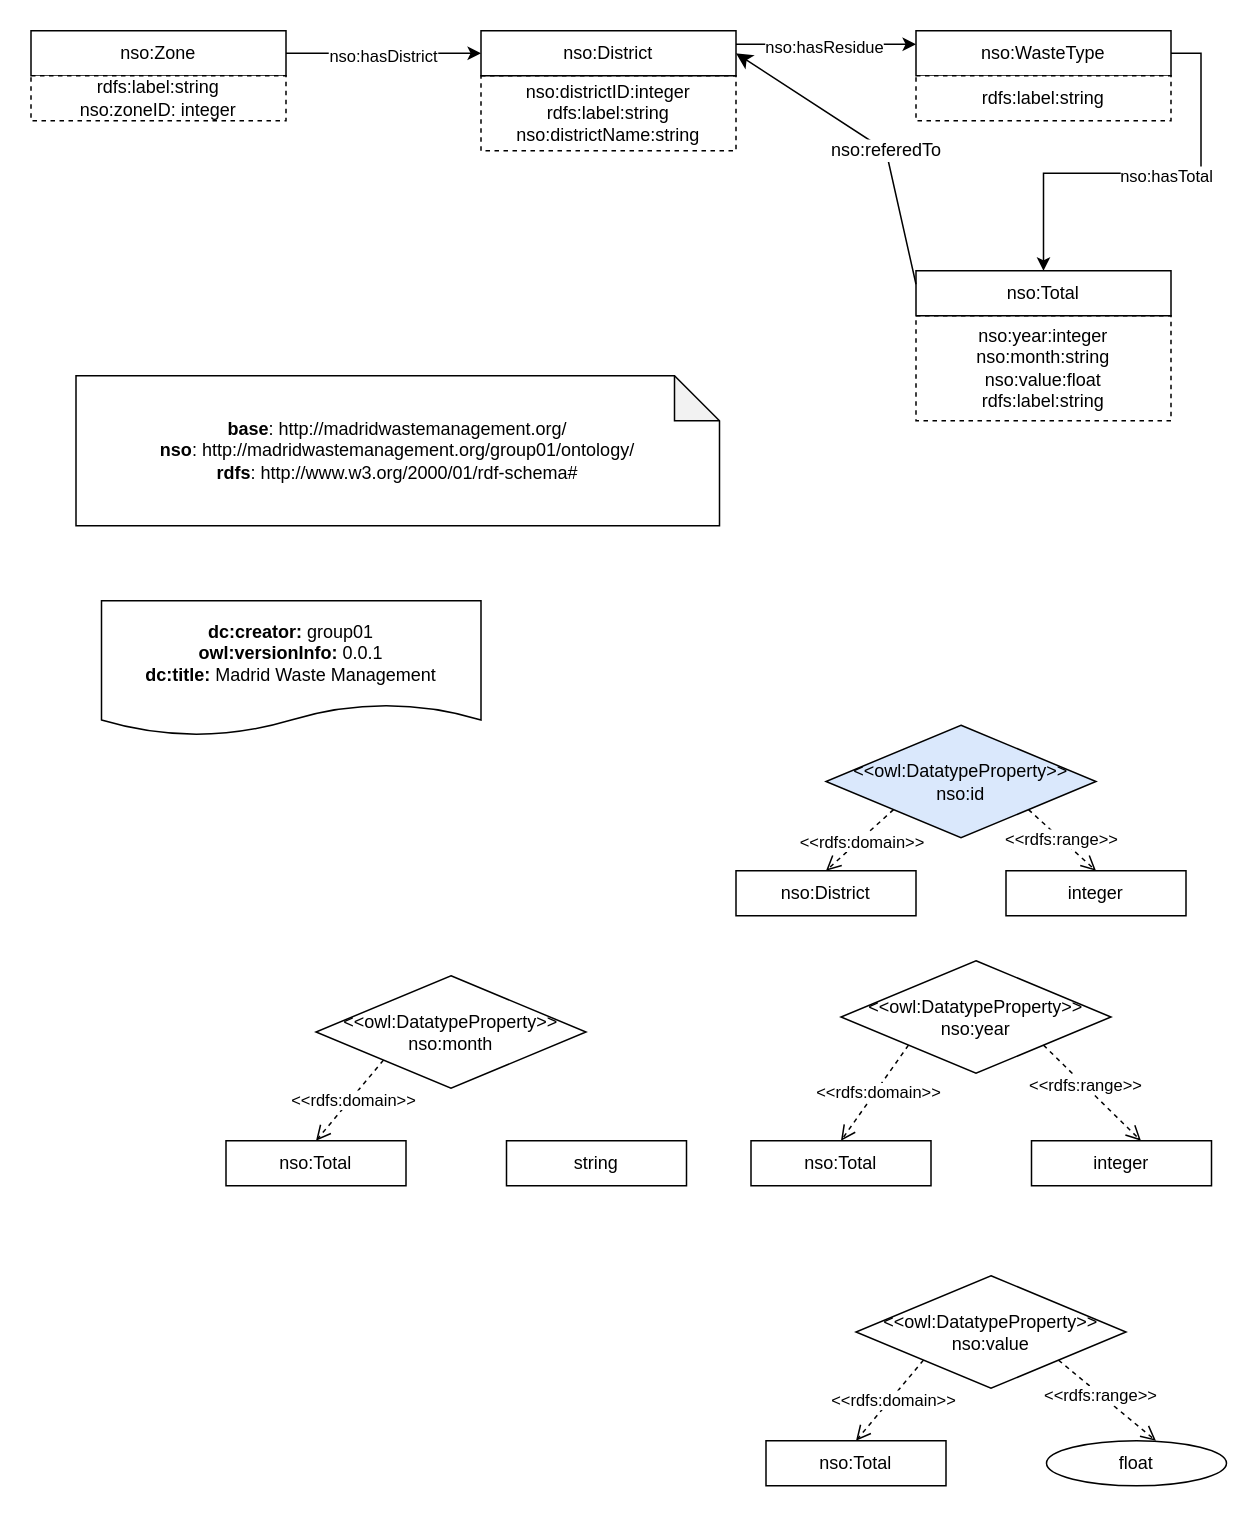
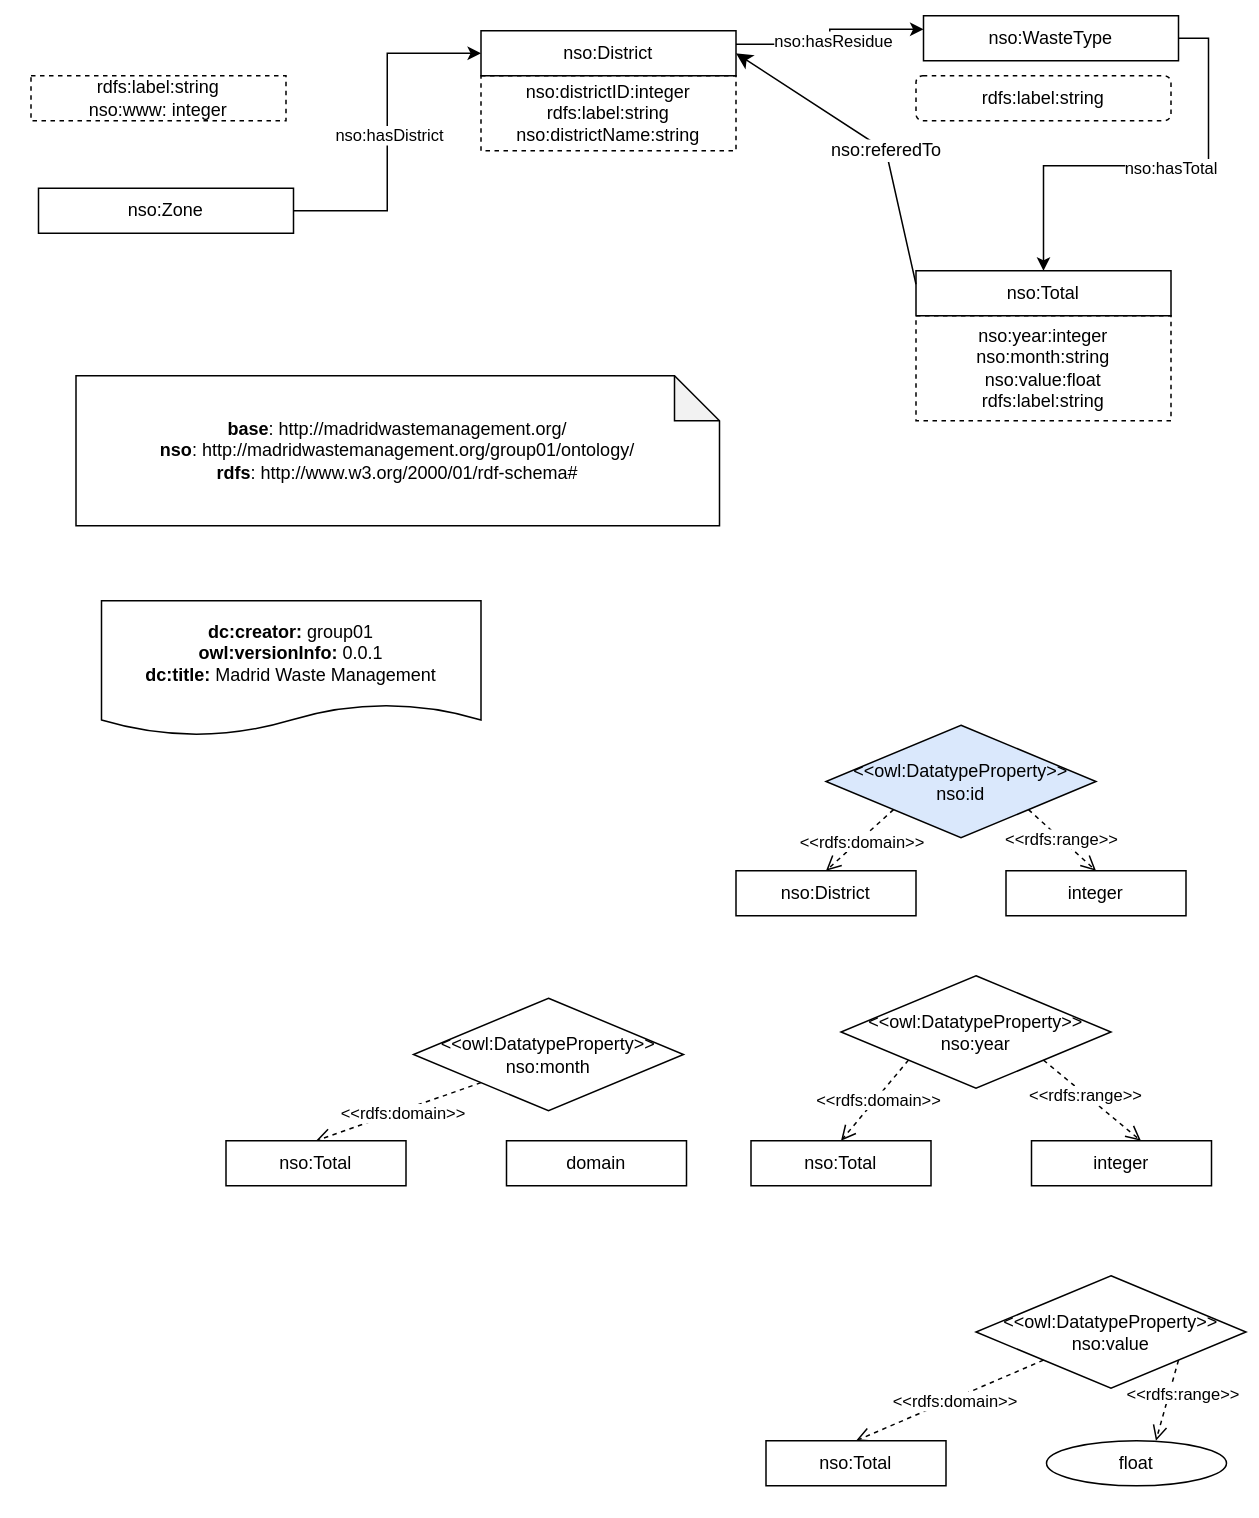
- <mxCell id="13" value="nso:Zone" style="rounded=0;whiteSpace=wrap;html=1;snapToPoint=1;points=[[0.1,0],[0.2,0],[0.3,0],[0.4,0],[0.5,0],[0.6,0],[0.7,0],[0.8,0],[0.9,0],[0,0.1],[0,0.3],[0,0.5],[0,0.7],[0,0.9],[0.1,1],[0.2,1],[0.3,1],[0.4,1],[0.5,1],[0.6,1],[0.7,1],[0.8,1],[0.9,1],[1,0.1],[1,0.3],[1,0.5],[1,0.7],[1,0.9]];" parent="1" vertex="1"><mxGeometry x="20" y="20" width="170" height="30" as="geometry" /></mxCell>
+ <mxCell id="13" value="nso:Zone" style="rounded=0;whiteSpace=wrap;html=1;snapToPoint=1;points=[[0.1,0],[0.2,0],[0.3,0],[0.4,0],[0.5,0],[0.6,0],[0.7,0],[0.8,0],[0.9,0],[0,0.1],[0,0.3],[0,0.5],[0,0.7],[0,0.9],[0.1,1],[0.2,1],[0.3,1],[0.4,1],[0.5,1],[0.6,1],[0.7,1],[0.8,1],[0.9,1],[1,0.1],[1,0.3],[1,0.5],[1,0.7],[1,0.9]];" parent="1" vertex="1"><mxGeometry x="25" y="125" width="170" height="30" as="geometry" /></mxCell>
- <mxCell id="6" value="nso:WasteType" style="rounded=0;whiteSpace=wrap;html=1;snapToPoint=1;points=[[0.1,0],[0.2,0],[0.3,0],[0.4,0],[0.5,0],[0.6,0],[0.7,0],[0.8,0],[0.9,0],[0,0.1],[0,0.3],[0,0.5],[0,0.7],[0,0.9],[0.1,1],[0.2,1],[0.3,1],[0.4,1],[0.5,1],[0.6,1],[0.7,1],[0.8,1],[0.9,1],[1,0.1],[1,0.3],[1,0.5],[1,0.7],[1,0.9]];" parent="1" vertex="1"><mxGeometry x="610" y="20" width="170" height="30" as="geometry" /></mxCell>
+ <mxCell id="6" value="nso:WasteType" style="rounded=0;whiteSpace=wrap;html=1;snapToPoint=1;points=[[0.1,0],[0.2,0],[0.3,0],[0.4,0],[0.5,0],[0.6,0],[0.7,0],[0.8,0],[0.9,0],[0,0.1],[0,0.3],[0,0.5],[0,0.7],[0,0.9],[0.1,1],[0.2,1],[0.3,1],[0.4,1],[0.5,1],[0.6,1],[0.7,1],[0.8,1],[0.9,1],[1,0.1],[1,0.3],[1,0.5],[1,0.7],[1,0.9]];" parent="1" vertex="1"><mxGeometry x="615" y="10" width="170" height="30" as="geometry" /></mxCell>
- <mxCell id="38" value="rdfs:label:string&lt;br&gt;nso:zoneID: integer" style="rounded=0;whiteSpace=wrap;html=1;snapToPoint=1;points=[[0.1,0],[0.2,0],[0.3,0],[0.4,0],[0.5,0],[0.6,0],[0.7,0],[0.8,0],[0.9,0],[0,0.1],[0,0.3],[0,0.5],[0,0.7],[0,0.9],[0.1,1],[0.2,1],[0.3,1],[0.4,1],[0.5,1],[0.6,1],[0.7,1],[0.8,1],[0.9,1],[1,0.1],[1,0.3],[1,0.5],[1,0.7],[1,0.9]];dashed=1;" parent="1" vertex="1"><mxGeometry x="20" y="50" width="170" height="30" as="geometry" /></mxCell>
+ <mxCell id="38" value="rdfs:label:string&lt;br&gt;nso:www: integer" style="rounded=0;whiteSpace=wrap;html=1;snapToPoint=1;points=[[0.1,0],[0.2,0],[0.3,0],[0.4,0],[0.5,0],[0.6,0],[0.7,0],[0.8,0],[0.9,0],[0,0.1],[0,0.3],[0,0.5],[0,0.7],[0,0.9],[0.1,1],[0.2,1],[0.3,1],[0.4,1],[0.5,1],[0.6,1],[0.7,1],[0.8,1],[0.9,1],[1,0.1],[1,0.3],[1,0.5],[1,0.7],[1,0.9]];dashed=1;" parent="1" vertex="1"><mxGeometry x="20" y="50" width="170" height="30" as="geometry" /></mxCell>
- <mxCell id="37" value="rdfs:label:string" style="rounded=0;whiteSpace=wrap;html=1;snapToPoint=1;points=[[0.1,0],[0.2,0],[0.3,0],[0.4,0],[0.5,0],[0.6,0],[0.7,0],[0.8,0],[0.9,0],[0,0.1],[0,0.3],[0,0.5],[0,0.7],[0,0.9],[0.1,1],[0.2,1],[0.3,1],[0.4,1],[0.5,1],[0.6,1],[0.7,1],[0.8,1],[0.9,1],[1,0.1],[1,0.3],[1,0.5],[1,0.7],[1,0.9]];dashed=1;" parent="1" vertex="1"><mxGeometry x="610" y="50" width="170" height="30" as="geometry" /></mxCell>
+ <mxCell id="37" value="rdfs:label:string" style="whiteSpace=wrap;html=1;snapToPoint=1;points=[[0.1,0],[0.2,0],[0.3,0],[0.4,0],[0.5,0],[0.6,0],[0.7,0],[0.8,0],[0.9,0],[0,0.1],[0,0.3],[0,0.5],[0,0.7],[0,0.9],[0.1,1],[0.2,1],[0.3,1],[0.4,1],[0.5,1],[0.6,1],[0.7,1],[0.8,1],[0.9,1],[1,0.1],[1,0.3],[1,0.5],[1,0.7],[1,0.9]];dashed=1;rounded=1;" parent="1" vertex="1"><mxGeometry x="610" y="50" width="170" height="30" as="geometry" /></mxCell>
- <mxCell id="22" value="&lt;div&gt;&amp;lt;&amp;lt;owl:DatatypeProperty&amp;gt;&amp;gt; nso:year&lt;br&gt;&lt;/div&gt;" style="rhombus;whiteSpace=wrap;html=1;" parent="1" vertex="1"><mxGeometry x="560" y="640" width="180" height="75" as="geometry" /></mxCell>
+ <mxCell id="22" value="&lt;div&gt;&amp;lt;&amp;lt;owl:DatatypeProperty&amp;gt;&amp;gt; nso:year&lt;br&gt;&lt;/div&gt;" style="rhombus;whiteSpace=wrap;html=1;" parent="1" vertex="1"><mxGeometry x="560" y="650" width="180" height="75" as="geometry" /></mxCell>
- <mxCell id="29" value="&lt;div&gt;&amp;lt;&amp;lt;owl:DatatypeProperty&amp;gt;&amp;gt; nso:month&lt;br&gt;&lt;/div&gt;" style="rhombus;whiteSpace=wrap;html=1;" parent="1" vertex="1"><mxGeometry x="210" y="650" width="180" height="75" as="geometry" /></mxCell>
+ <mxCell id="29" value="&lt;div&gt;&amp;lt;&amp;lt;owl:DatatypeProperty&amp;gt;&amp;gt; nso:month&lt;br&gt;&lt;/div&gt;" style="rhombus;whiteSpace=wrap;html=1;" parent="1" vertex="1"><mxGeometry x="275" y="665" width="180" height="75" as="geometry" /></mxCell>
- <mxCell id="33" value="string" style="rounded=0;whiteSpace=wrap;html=1;snapToPoint=1;points=[[0.1,0],[0.2,0],[0.3,0],[0.4,0],[0.5,0],[0.6,0],[0.7,0],[0.8,0],[0.9,0],[0,0.1],[0,0.3],[0,0.5],[0,0.7],[0,0.9],[0.1,1],[0.2,1],[0.3,1],[0.4,1],[0.5,1],[0.6,1],[0.7,1],[0.8,1],[0.9,1],[1,0.1],[1,0.3],[1,0.5],[1,0.7],[1,0.9]];" parent="1" vertex="1"><mxGeometry x="337" y="760" width="120" height="30" as="geometry" /></mxCell>
+ <mxCell id="33" value="domain" style="rounded=0;whiteSpace=wrap;html=1;snapToPoint=1;points=[[0.1,0],[0.2,0],[0.3,0],[0.4,0],[0.5,0],[0.6,0],[0.7,0],[0.8,0],[0.9,0],[0,0.1],[0,0.3],[0,0.5],[0,0.7],[0,0.9],[0.1,1],[0.2,1],[0.3,1],[0.4,1],[0.5,1],[0.6,1],[0.7,1],[0.8,1],[0.9,1],[1,0.1],[1,0.3],[1,0.5],[1,0.7],[1,0.9]];" parent="1" vertex="1"><mxGeometry x="337" y="760" width="120" height="30" as="geometry" /></mxCell>
- <mxCell id="39" value="&lt;div&gt;&amp;lt;&amp;lt;owl:DatatypeProperty&amp;gt;&amp;gt; nso:value&lt;br&gt;&lt;/div&gt;" style="rhombus;whiteSpace=wrap;html=1;" parent="1" vertex="1"><mxGeometry x="570" y="850" width="180" height="75" as="geometry" /></mxCell>
+ <mxCell id="39" value="&lt;div&gt;&amp;lt;&amp;lt;owl:DatatypeProperty&amp;gt;&amp;gt; nso:value&lt;br&gt;&lt;/div&gt;" style="rhombus;whiteSpace=wrap;html=1;" parent="1" vertex="1"><mxGeometry x="650" y="850" width="180" height="75" as="geometry" /></mxCell>
